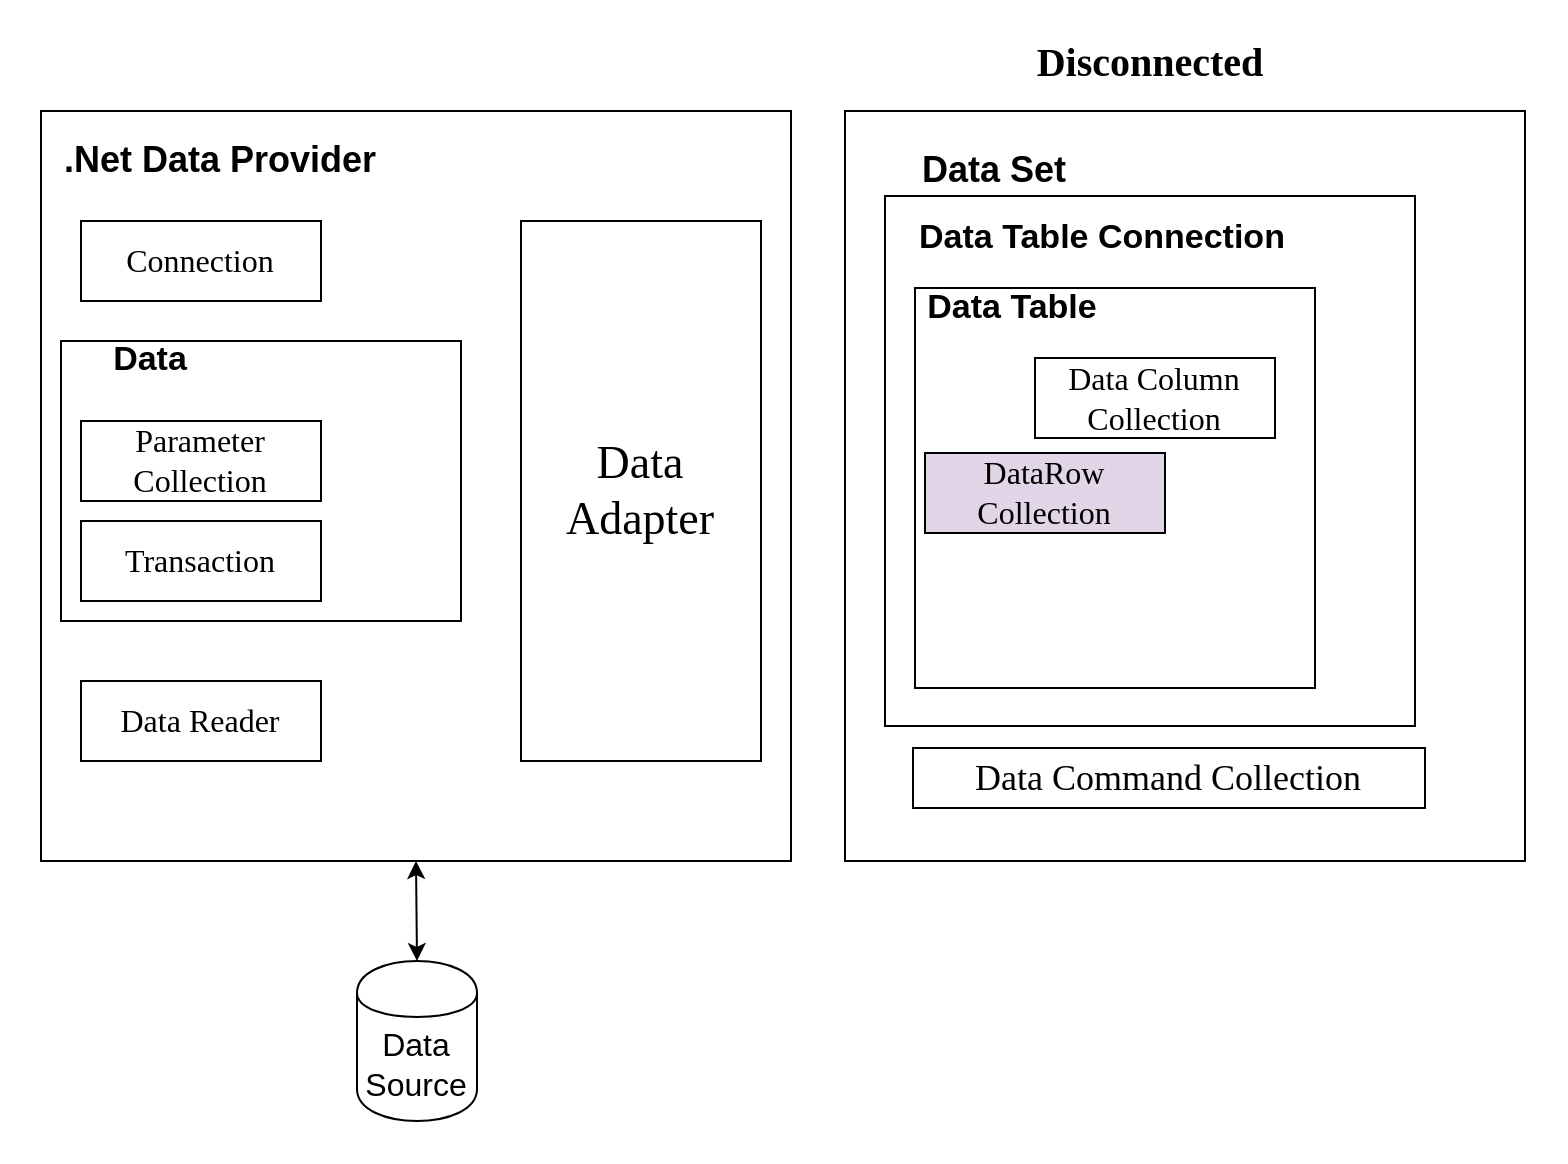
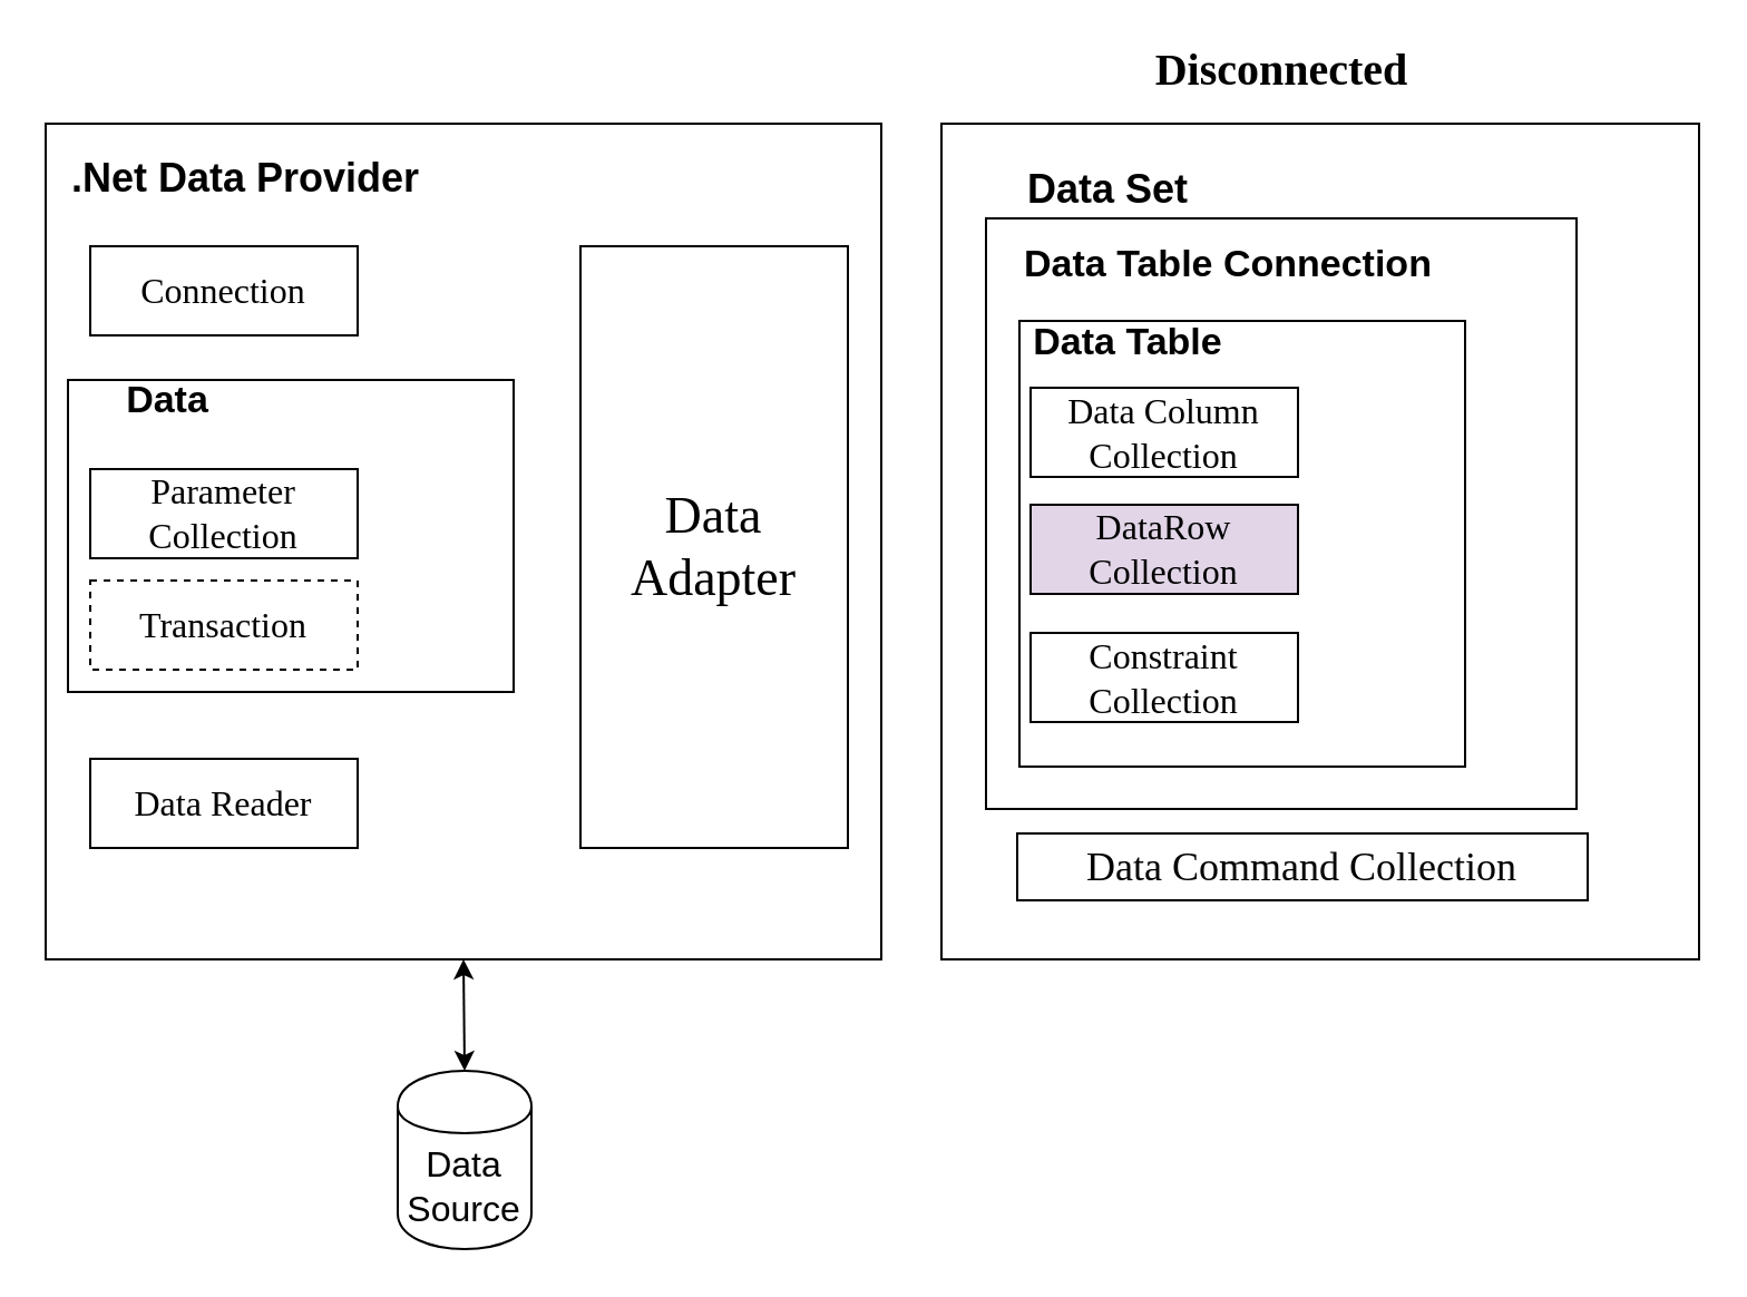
- <mxCell id="13" value="&lt;font face=&quot;Times New Roman&quot;&gt;&lt;span style=&quot;font-size: 16px&quot;&gt;Data Column Collection&lt;br&gt;&lt;/span&gt;&lt;/font&gt;" style="rounded=0;whiteSpace=wrap;html=1;" vertex="1" parent="1"><mxGeometry x="517" y="178.5" width="120" height="40" as="geometry" /></mxCell>
+ <mxCell id="13" value="&lt;font face=&quot;Times New Roman&quot;&gt;&lt;span style=&quot;font-size: 16px&quot;&gt;Data Column Collection&lt;br&gt;&lt;/span&gt;&lt;/font&gt;" style="rounded=0;whiteSpace=wrap;html=1;" vertex="1" parent="1"><mxGeometry x="462" y="173.5" width="120" height="40" as="geometry" /></mxCell>
- <mxCell id="4" value="&lt;font face=&quot;Times New Roman&quot; style=&quot;font-size: 16px&quot;&gt;Transaction&lt;br&gt;&lt;/font&gt;" style="rounded=0;whiteSpace=wrap;html=1;" vertex="1" parent="1"><mxGeometry x="40" y="260" width="120" height="40" as="geometry" /></mxCell>
+ <mxCell id="4" value="&lt;font face=&quot;Times New Roman&quot; style=&quot;font-size: 16px&quot;&gt;Transaction&lt;br&gt;&lt;/font&gt;" style="rounded=0;whiteSpace=wrap;html=1;dashed=1;" vertex="1" parent="1"><mxGeometry x="40" y="260" width="120" height="40" as="geometry" /></mxCell>
+ <mxCell id="16" value="&lt;font face=&quot;Times New Roman&quot; style=&quot;font-size: 16px&quot;&gt;Constraint Collection&lt;/font&gt;" style="rounded=0;whiteSpace=wrap;html=1;" vertex="1" parent="1"><mxGeometry x="462" y="283.5" width="120" height="40" as="geometry" /></mxCell>
